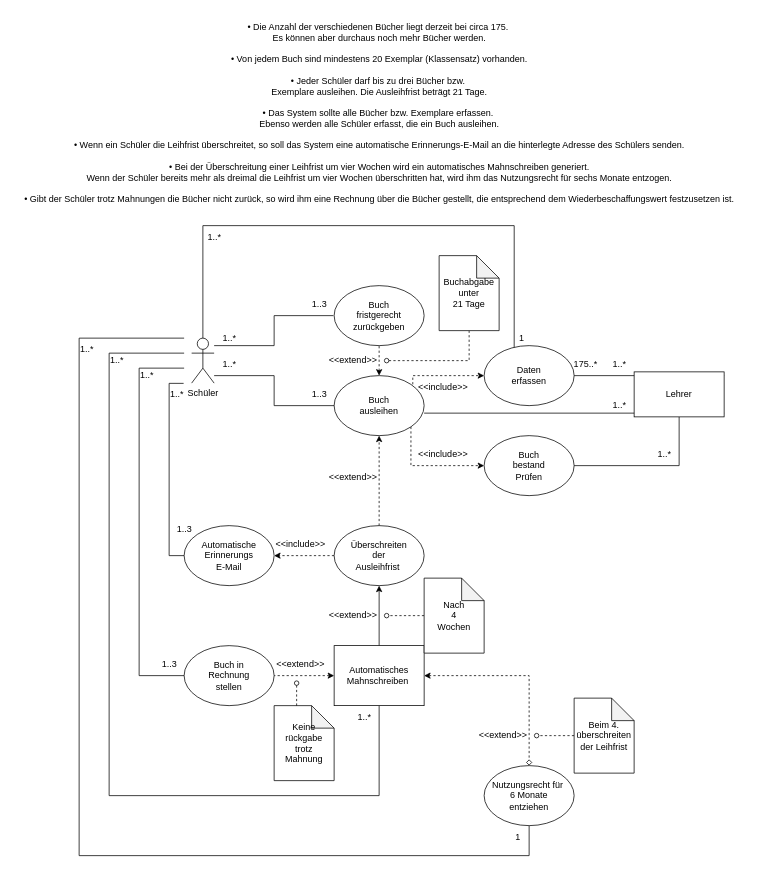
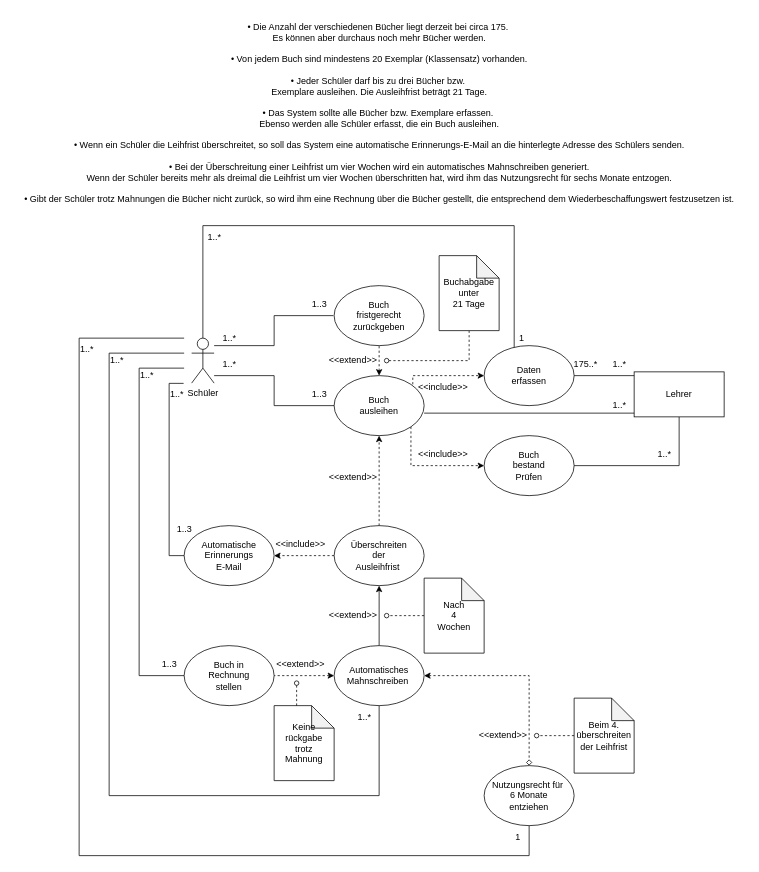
- <mxCell id="38" value="Automatisches&lt;div&gt;&lt;span style=&quot;text-wrap-mode: nowrap;&quot;&gt;Mahnschreiben&amp;nbsp;&lt;/span&gt;&lt;/div&gt;" style="whiteSpace=wrap;html=1;rounded=0;" parent="1" vertex="1"><mxGeometry x="445" y="860" width="120" height="80" as="geometry" /></mxCell>
+ <mxCell id="38" value="Automatisches&lt;div&gt;&lt;span style=&quot;text-wrap-mode: nowrap;&quot;&gt;Mahnschreiben&amp;nbsp;&lt;/span&gt;&lt;/div&gt;" style="ellipse;whiteSpace=wrap;html=1;" parent="1" vertex="1"><mxGeometry x="445" y="860" width="120" height="80" as="geometry" /></mxCell>
